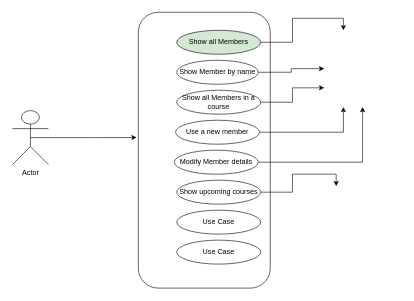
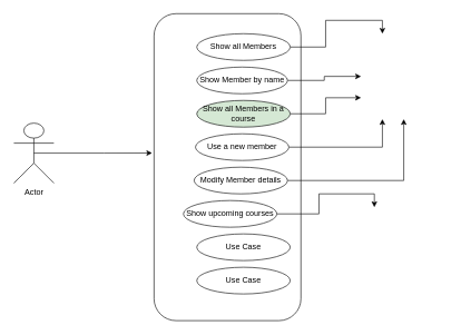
- <mxCell id="17" value="Show all Members" style="ellipse;whiteSpace=wrap;html=1;fillColor=#d5e8d4;" parent="1" vertex="1"><mxGeometry x="294" y="50" width="140" height="40" as="geometry" /></mxCell>
+ <mxCell id="17" value="Show all Members" style="ellipse;whiteSpace=wrap;html=1;" parent="1" vertex="1"><mxGeometry x="294" y="50" width="140" height="40" as="geometry" /></mxCell>
- <mxCell id="13" value="Show all Members in a course" style="ellipse;whiteSpace=wrap;html=1;" parent="1" vertex="1"><mxGeometry x="294" y="150" width="140" height="40" as="geometry" /></mxCell>
+ <mxCell id="13" value="Show all Members in a course" style="ellipse;whiteSpace=wrap;html=1;fillColor=#d5e8d4;" parent="1" vertex="1"><mxGeometry x="294" y="150" width="140" height="40" as="geometry" /></mxCell>
- <mxCell id="6" value="Show upcoming courses&lt;br&gt;" style="ellipse;whiteSpace=wrap;html=1;" parent="1" vertex="1"><mxGeometry x="294" y="300" width="140" height="40" as="geometry" /></mxCell>
+ <mxCell id="6" value="Show upcoming courses&lt;br&gt;" style="ellipse;whiteSpace=wrap;html=1;" parent="1" vertex="1"><mxGeometry x="274" y="300" width="140" height="40" as="geometry" /></mxCell>
